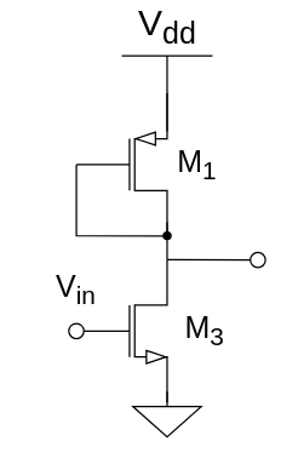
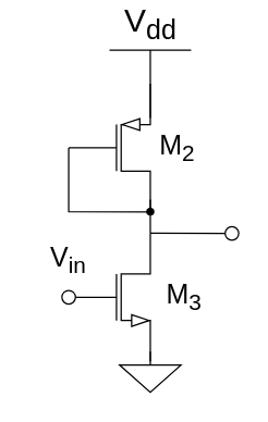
- <mxCell id="11" value="&lt;span style=&quot;font-size: 20px;&quot;&gt;M&lt;sub&gt;1&lt;/sub&gt;&lt;/span&gt;" style="text;html=1;align=center;verticalAlign=middle;whiteSpace=wrap;rounded=0;" parent="1" vertex="1"><mxGeometry x="100" y="77" width="60" height="30" as="geometry" /></mxCell>
+ <mxCell id="11" value="&lt;span style=&quot;font-size: 20px;&quot;&gt;M&lt;sub&gt;2&lt;/sub&gt;&lt;/span&gt;" style="text;html=1;align=center;verticalAlign=middle;whiteSpace=wrap;rounded=0;" parent="1" vertex="1"><mxGeometry x="100" y="77" width="60" height="30" as="geometry" /></mxCell>
